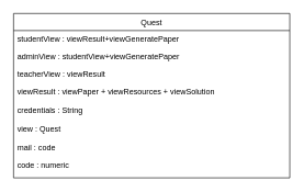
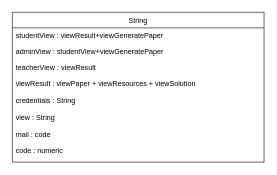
- <mxCell id="2" value="Quest" style="swimlane;fontStyle=0;childLayout=stackLayout;horizontal=1;startSize=26;fillColor=none;horizontalStack=0;resizeParent=1;resizeParentMax=0;resizeLast=0;collapsible=1;marginBottom=0;" vertex="1" parent="1"><mxGeometry x="20" y="20" width="420" height="250" as="geometry"><mxRectangle x="270" y="20" width="50" height="26" as="alternateBounds" /></mxGeometry></mxCell>
+ <mxCell id="2" value="String" style="swimlane;fontStyle=0;childLayout=stackLayout;horizontal=1;startSize=26;fillColor=none;horizontalStack=0;resizeParent=1;resizeParentMax=0;resizeLast=0;collapsible=1;marginBottom=0;" vertex="1" parent="1"><mxGeometry x="20" y="20" width="420" height="250" as="geometry"><mxRectangle x="270" y="20" width="50" height="26" as="alternateBounds" /></mxGeometry></mxCell>
- <mxCell id="5" value="teacherView : viewResult&#10;&#10;viewResult : viewPaper + viewResources + viewSolution&#10;&#10;credentials : String&#10;&#10;view : Quest&#10;&#10;mail : code&#10;&#10;code : numeric&#10;&#10;" style="text;strokeColor=none;fillColor=none;align=left;verticalAlign=top;spacingLeft=4;spacingRight=4;overflow=hidden;rotatable=0;points=[[0,0.5],[1,0.5]];portConstraint=eastwest;" vertex="1" parent="2"><mxGeometry y="78" width="420" height="172" as="geometry" /></mxCell>
+ <mxCell id="5" value="teacherView : viewResult&#10;&#10;viewResult : viewPaper + viewResources + viewSolution&#10;&#10;credentials : String&#10;&#10;view : String&#10;&#10;mail : code&#10;&#10;code : numeric&#10;&#10;" style="text;strokeColor=none;fillColor=none;align=left;verticalAlign=top;spacingLeft=4;spacingRight=4;overflow=hidden;rotatable=0;points=[[0,0.5],[1,0.5]];portConstraint=eastwest;" vertex="1" parent="2"><mxGeometry y="78" width="420" height="172" as="geometry" /></mxCell>
